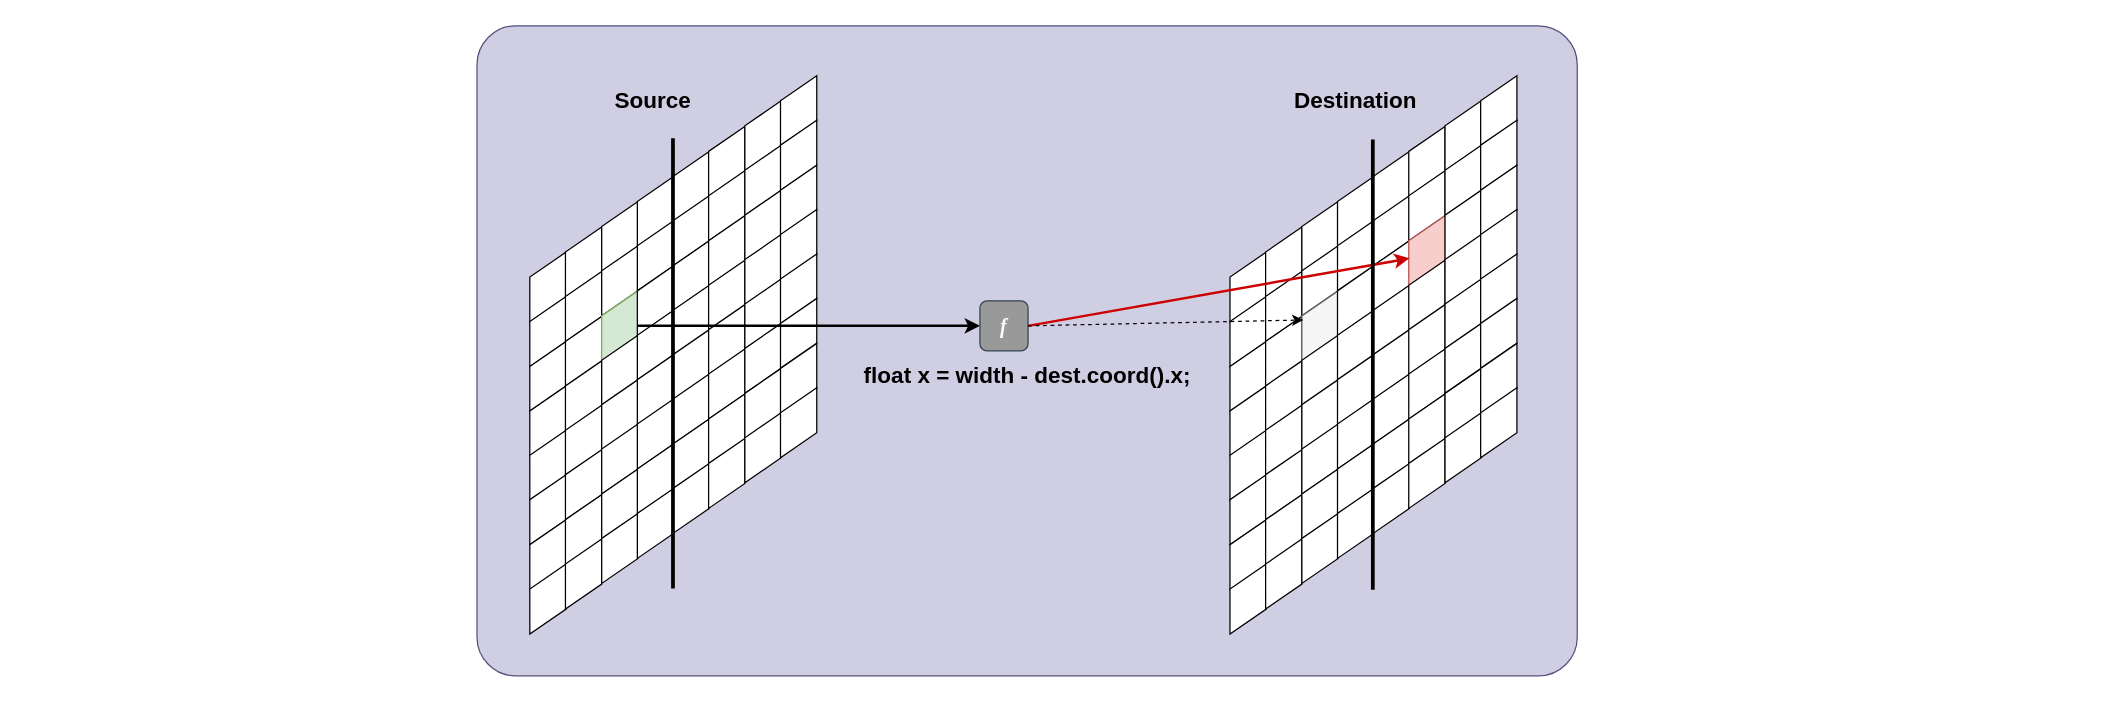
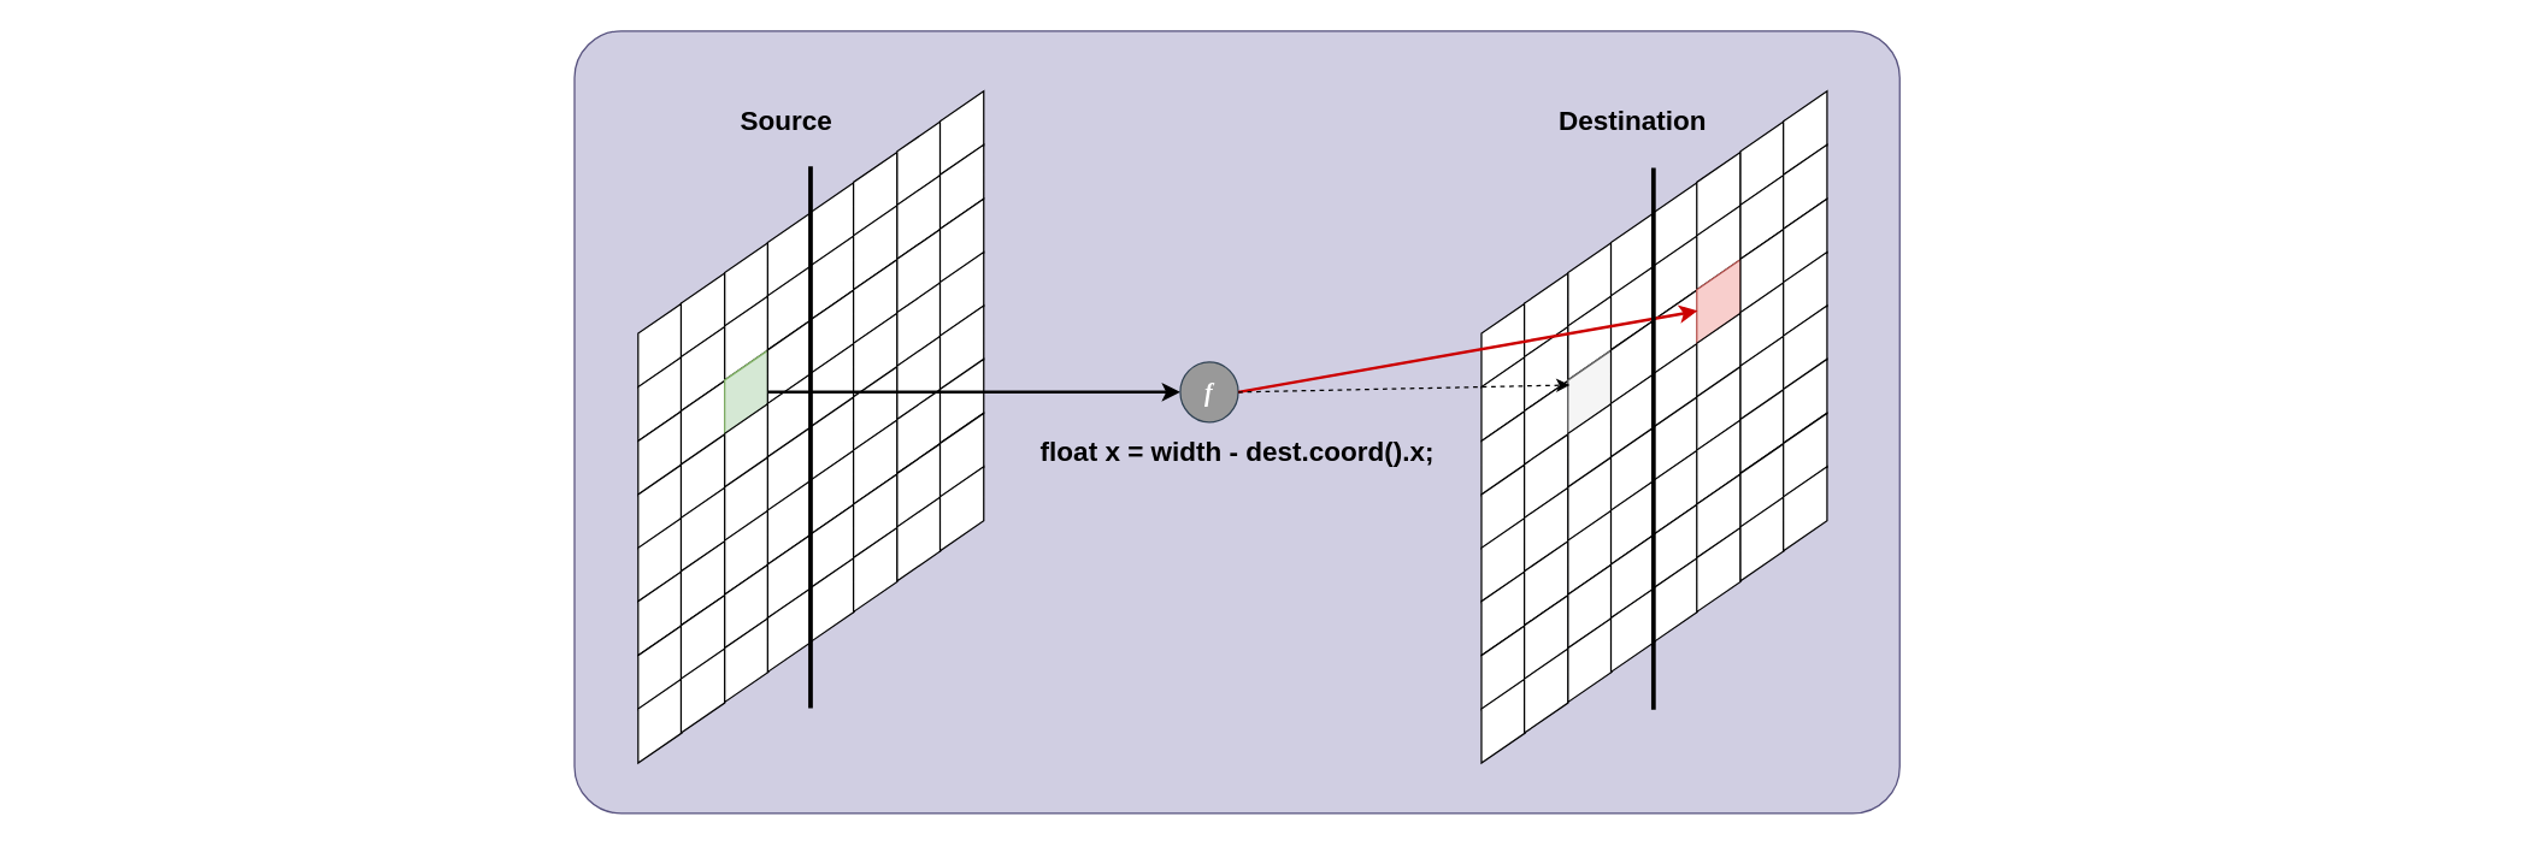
- <mxCell id="139" value="f" style="whiteSpace=wrap;html=1;fontStyle=3;fontSize=16;fontFamily=Georgia;fillColor=#999999;strokeColor=#314354;fontColor=#ffffff;rounded=1;" vertex="1" parent="1"><mxGeometry x="783.25" y="240" width="38.5" height="40" as="geometry" /></mxCell>
+ <mxCell id="139" value="f" style="ellipse;whiteSpace=wrap;html=1;fontStyle=3;fontSize=16;fontFamily=Georgia;fillColor=#999999;strokeColor=#314354;fontColor=#ffffff;" vertex="1" parent="1"><mxGeometry x="783.25" y="240" width="38.5" height="40" as="geometry" /></mxCell>
